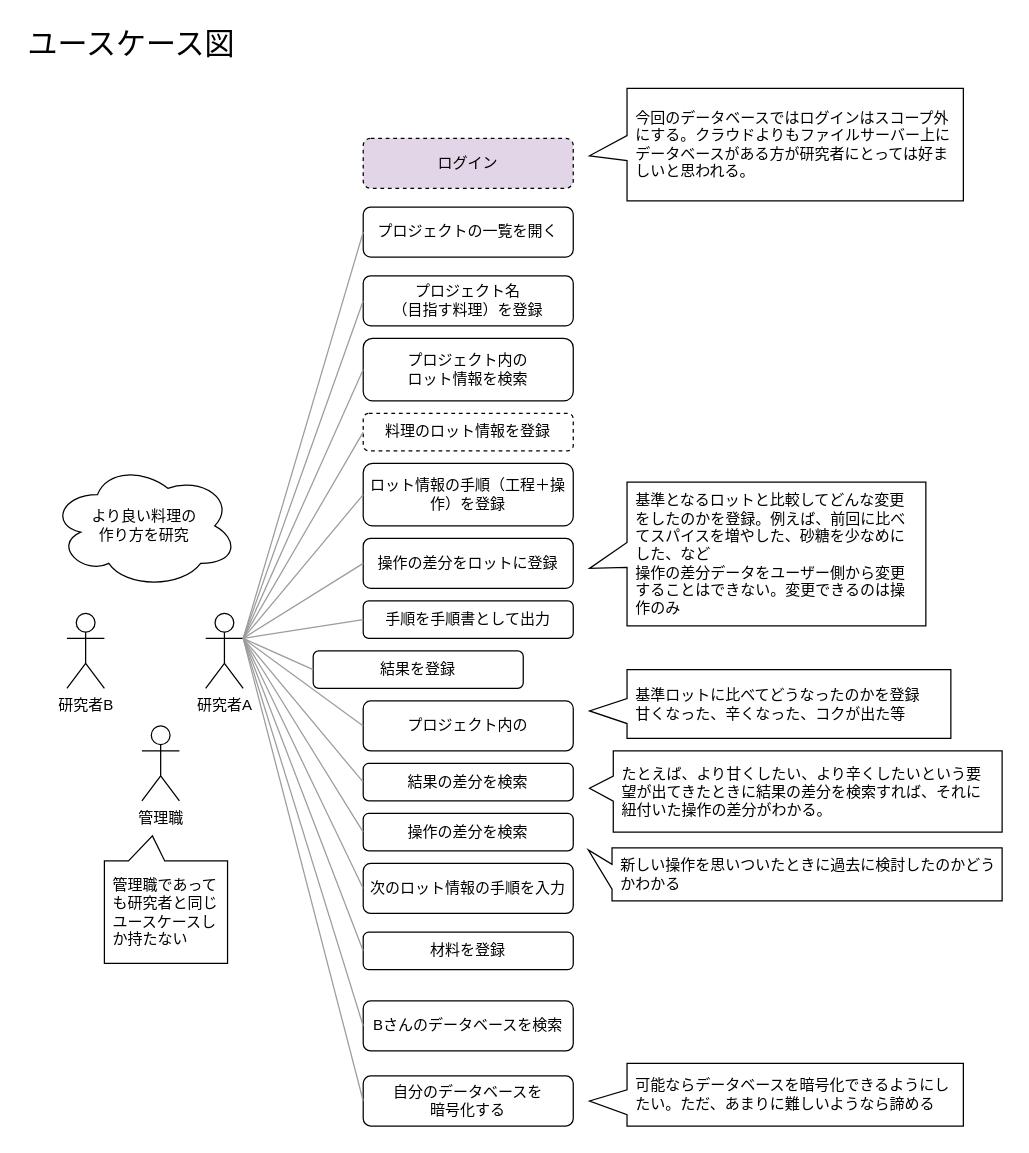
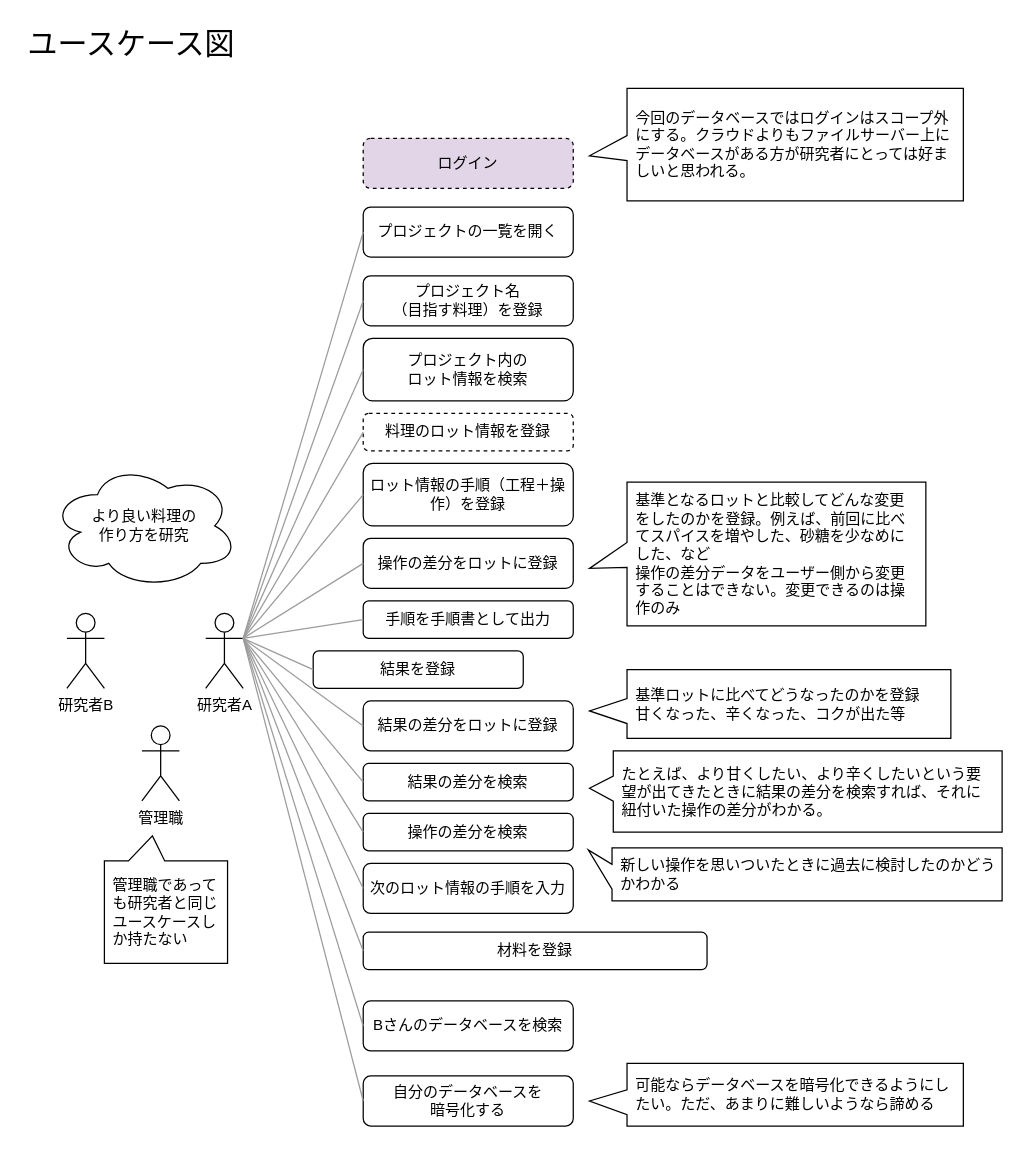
- <mxCell id="9" value="プロジェクト内の" style="rounded=1;whiteSpace=wrap;html=1;spacing=6;" parent="1" vertex="1"><mxGeometry x="290" y="560" width="168" height="40" as="geometry" /></mxCell>
+ <mxCell id="9" value="結果の差分をロットに登録" style="rounded=1;whiteSpace=wrap;html=1;spacing=6;" parent="1" vertex="1"><mxGeometry x="290" y="560" width="168" height="40" as="geometry" /></mxCell>
- <mxCell id="12" value="材料を登録" style="rounded=1;whiteSpace=wrap;html=1;spacing=6;" parent="1" vertex="1"><mxGeometry x="290" y="745" width="168" height="30" as="geometry" /></mxCell>
+ <mxCell id="12" value="材料を登録" style="rounded=1;whiteSpace=wrap;html=1;spacing=6;" parent="1" vertex="1"><mxGeometry x="290" y="745" width="275" height="30" as="geometry" /></mxCell>
